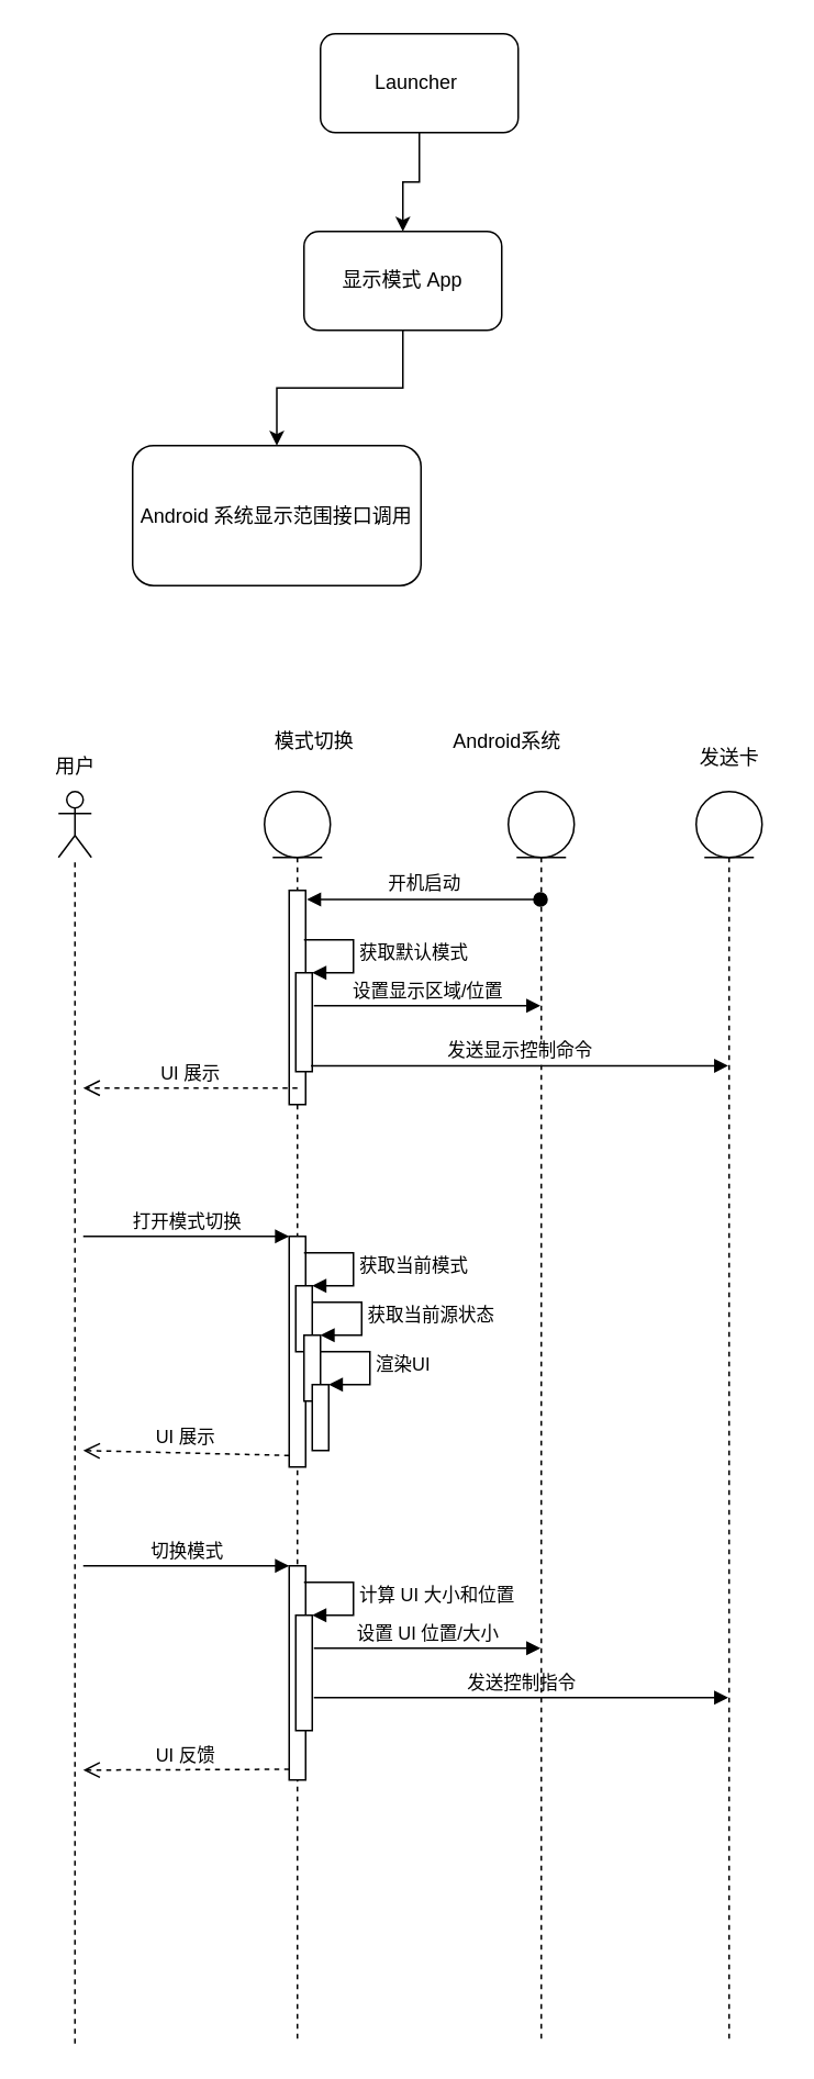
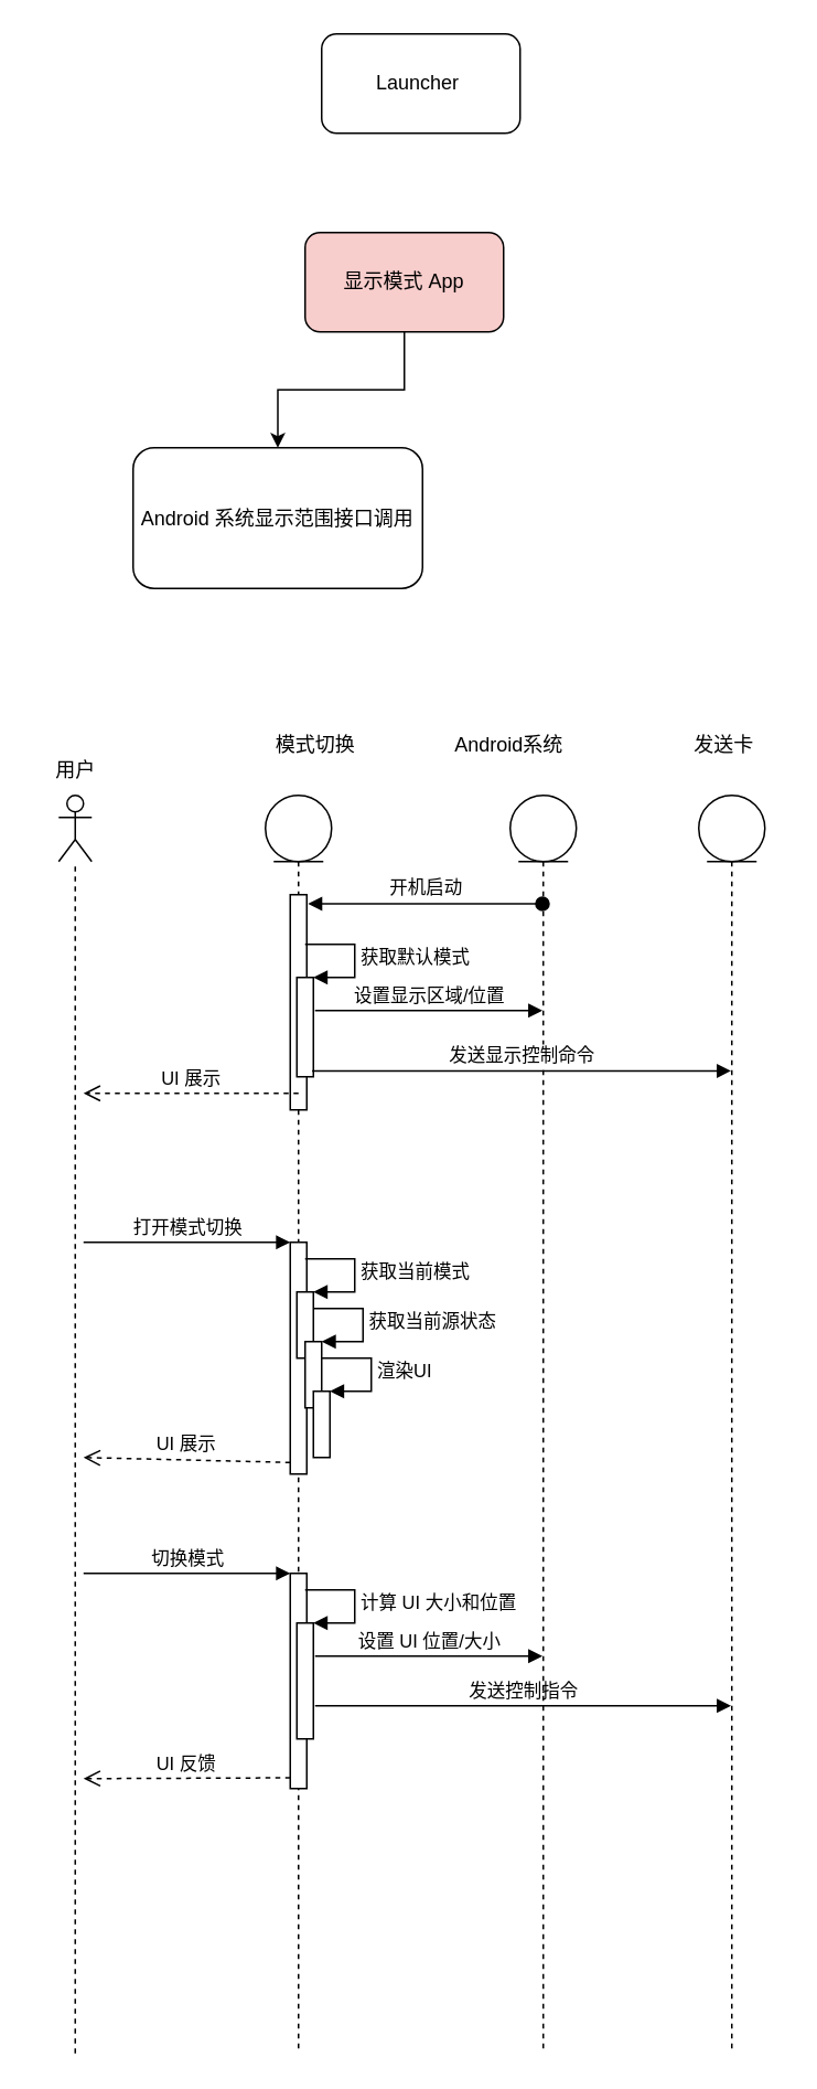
- <mxCell id="2" value="" style="edgeStyle=orthogonalEdgeStyle;rounded=0;orthogonalLoop=1;jettySize=auto;html=1;" edge="1" parent="1" source="3" target="5"><mxGeometry relative="1" as="geometry" /></mxCell>
- <mxCell id="5" value="显示模式 App" style="whiteSpace=wrap;html=1;rounded=1;" vertex="1" parent="1"><mxGeometry x="184" y="140" width="120" height="60" as="geometry" /></mxCell>
+ <mxCell id="5" value="显示模式 App" style="whiteSpace=wrap;html=1;rounded=1;fillColor=#f8cecc;" vertex="1" parent="1"><mxGeometry x="184" y="140" width="120" height="60" as="geometry" /></mxCell>
- <mxCell id="35" value="发送卡" style="text;html=1;align=center;verticalAlign=middle;resizable=0;points=[];autosize=1;strokeColor=none;fillColor=none;" vertex="1" parent="1"><mxGeometry x="412" y="445" width="60" height="30" as="geometry" /></mxCell>
+ <mxCell id="35" value="发送卡" style="text;html=1;align=center;verticalAlign=middle;resizable=0;points=[];autosize=1;strokeColor=none;fillColor=none;" vertex="1" parent="1"><mxGeometry x="407" y="435" width="60" height="30" as="geometry" /></mxCell>
